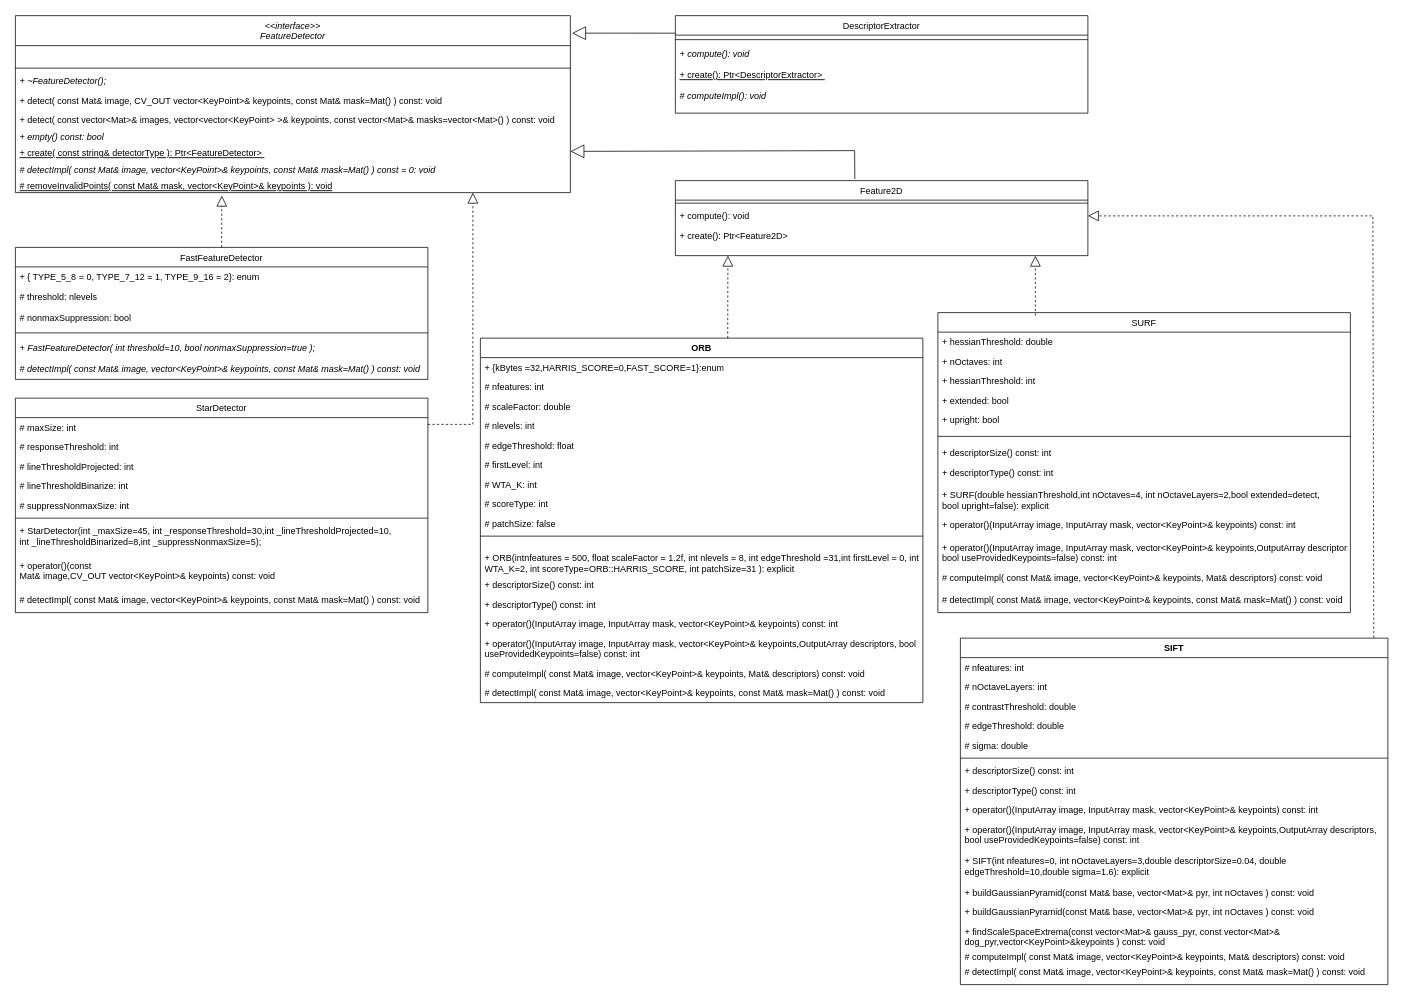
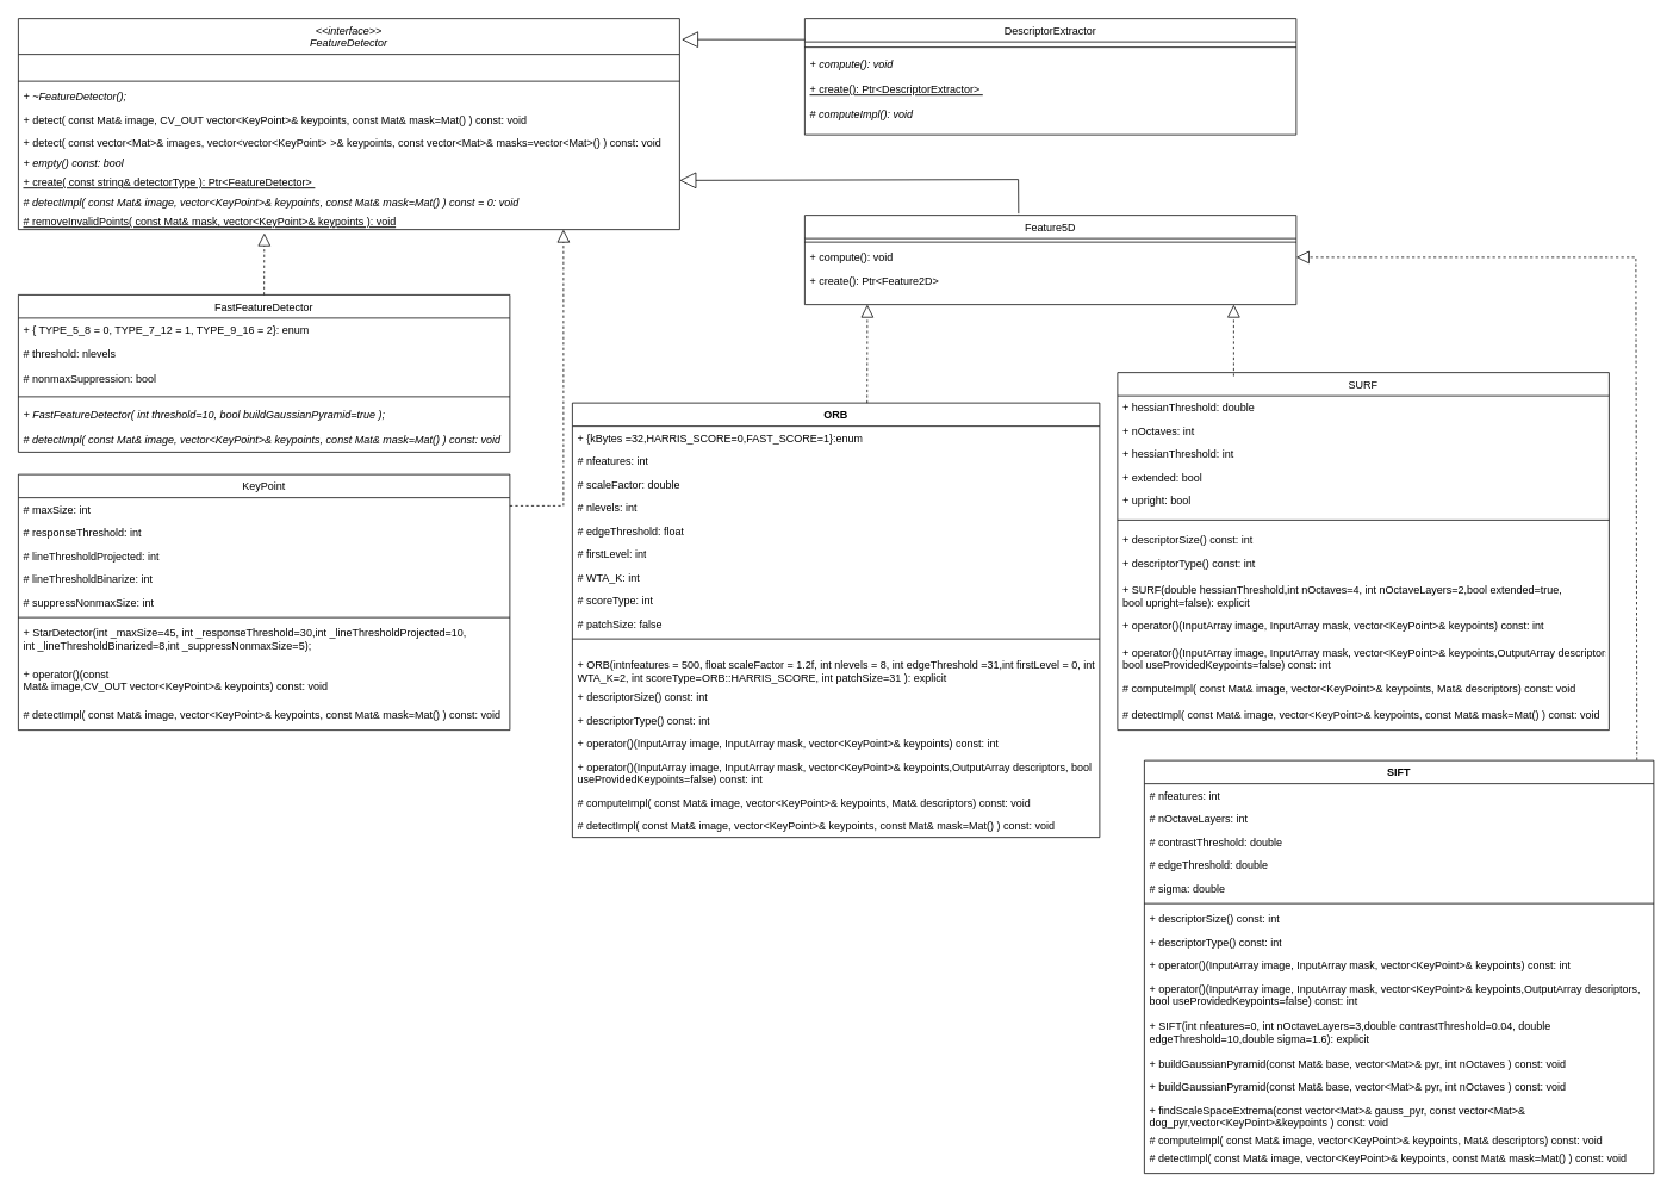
- <mxCell id="34" value="Feature2D" style="swimlane;fontStyle=0;align=center;verticalAlign=top;childLayout=stackLayout;horizontal=1;startSize=26;horizontalStack=0;resizeParent=1;resizeLast=0;collapsible=1;marginBottom=0;rounded=0;shadow=0;strokeWidth=1;" parent="1" vertex="1"><mxGeometry x="900" y="240" width="550" height="100" as="geometry"><mxRectangle x="340" y="380" width="170" height="26" as="alternateBounds" /></mxGeometry></mxCell>
+ <mxCell id="34" value="Feature5D" style="swimlane;fontStyle=0;align=center;verticalAlign=top;childLayout=stackLayout;horizontal=1;startSize=26;horizontalStack=0;resizeParent=1;resizeLast=0;collapsible=1;marginBottom=0;rounded=0;shadow=0;strokeWidth=1;" parent="1" vertex="1"><mxGeometry x="900" y="240" width="550" height="100" as="geometry"><mxRectangle x="340" y="380" width="170" height="26" as="alternateBounds" /></mxGeometry></mxCell>
- <mxCell id="17" value="+ FastFeatureDetector( int threshold=10, bool nonmaxSuppression=true );" style="text;align=left;verticalAlign=top;spacingLeft=4;spacingRight=4;overflow=hidden;rotatable=0;points=[[0,0.5],[1,0.5]];portConstraint=eastwest;rounded=0;shadow=0;html=0;fontStyle=2" parent="12" vertex="1"><mxGeometry y="120" width="550" height="28" as="geometry" /></mxCell>
+ <mxCell id="17" value="+ FastFeatureDetector( int threshold=10, bool buildGaussianPyramid=true );" style="text;align=left;verticalAlign=top;spacingLeft=4;spacingRight=4;overflow=hidden;rotatable=0;points=[[0,0.5],[1,0.5]];portConstraint=eastwest;rounded=0;shadow=0;html=0;fontStyle=2" parent="12" vertex="1"><mxGeometry y="120" width="550" height="28" as="geometry" /></mxCell>
- <mxCell id="19" value="StarDetector" style="swimlane;fontStyle=0;align=center;verticalAlign=top;childLayout=stackLayout;horizontal=1;startSize=26;horizontalStack=0;resizeParent=1;resizeLast=0;collapsible=1;marginBottom=0;rounded=0;shadow=0;strokeWidth=1;" parent="1" vertex="1"><mxGeometry x="20" y="530" width="550" height="286" as="geometry"><mxRectangle x="340" y="380" width="170" height="26" as="alternateBounds" /></mxGeometry></mxCell>
+ <mxCell id="19" value="KeyPoint" style="swimlane;fontStyle=0;align=center;verticalAlign=top;childLayout=stackLayout;horizontal=1;startSize=26;horizontalStack=0;resizeParent=1;resizeLast=0;collapsible=1;marginBottom=0;rounded=0;shadow=0;strokeWidth=1;" parent="1" vertex="1"><mxGeometry x="20" y="530" width="550" height="286" as="geometry"><mxRectangle x="340" y="380" width="170" height="26" as="alternateBounds" /></mxGeometry></mxCell>
- <mxCell id="47" value="+ SURF(double hessianThreshold,int nOctaves=4, int nOctaveLayers=2,bool extended=detect, &#10;bool upright=false): explicit" style="text;align=left;verticalAlign=top;spacingLeft=4;spacingRight=4;overflow=hidden;rotatable=0;points=[[0,0.5],[1,0.5]];portConstraint=eastwest;" parent="38" vertex="1"><mxGeometry y="230" width="550" height="40" as="geometry" /></mxCell>
+ <mxCell id="47" value="+ SURF(double hessianThreshold,int nOctaves=4, int nOctaveLayers=2,bool extended=true, &#10;bool upright=false): explicit" style="text;align=left;verticalAlign=top;spacingLeft=4;spacingRight=4;overflow=hidden;rotatable=0;points=[[0,0.5],[1,0.5]];portConstraint=eastwest;" parent="38" vertex="1"><mxGeometry y="230" width="550" height="40" as="geometry" /></mxCell>
- <mxCell id="82" value="+&amp;nbsp;SIFT(int nfeatures=0, int nOctaveLayers=3,double descriptorSize=0.04, double&lt;br&gt;edgeThreshold=10,double sigma=1.6): explicit" style="text;strokeColor=none;fillColor=none;align=left;verticalAlign=top;spacingLeft=4;spacingRight=4;overflow=hidden;rotatable=0;points=[[0,0.5],[1,0.5]];portConstraint=eastwest;whiteSpace=wrap;html=1;" parent="71" vertex="1"><mxGeometry y="284" width="570" height="42" as="geometry" /></mxCell>
+ <mxCell id="82" value="+&amp;nbsp;SIFT(int nfeatures=0, int nOctaveLayers=3,double contrastThreshold=0.04, double&lt;br&gt;edgeThreshold=10,double sigma=1.6): explicit" style="text;strokeColor=none;fillColor=none;align=left;verticalAlign=top;spacingLeft=4;spacingRight=4;overflow=hidden;rotatable=0;points=[[0,0.5],[1,0.5]];portConstraint=eastwest;whiteSpace=wrap;html=1;" parent="71" vertex="1"><mxGeometry y="284" width="570" height="42" as="geometry" /></mxCell>
